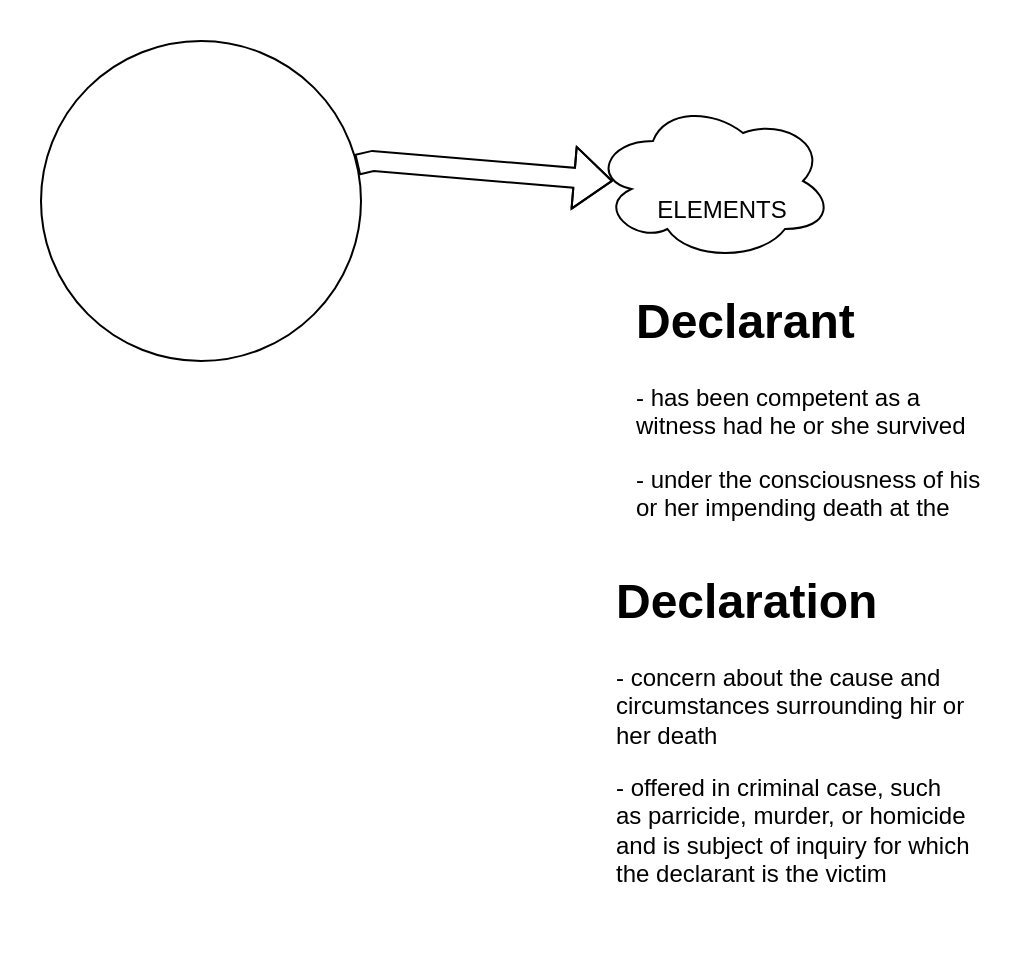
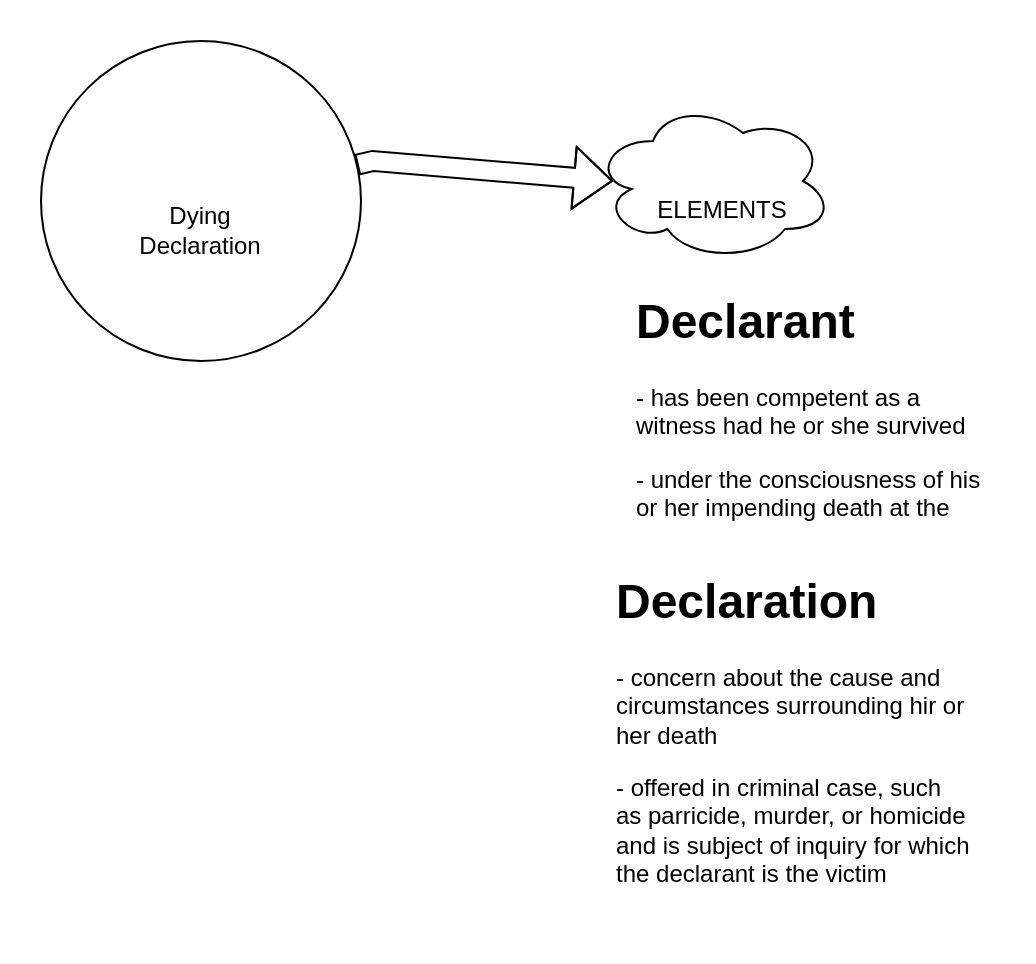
+ <mxCell id="4" value="Dying Declaration" style="text;html=1;align=center;verticalAlign=middle;whiteSpace=wrap;rounded=0;movable=0;resizable=0;rotatable=0;deletable=0;editable=0;locked=1;connectable=0;" vertex="1" parent="1"><mxGeometry x="70" y="100" width="60" height="30" as="geometry" /></mxCell>
